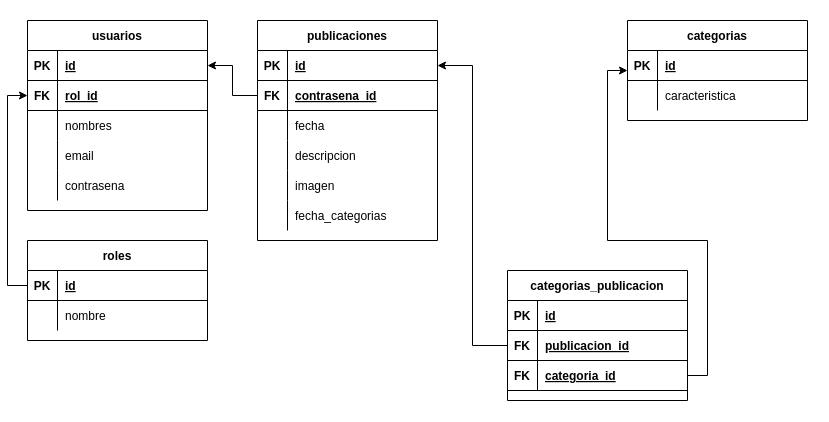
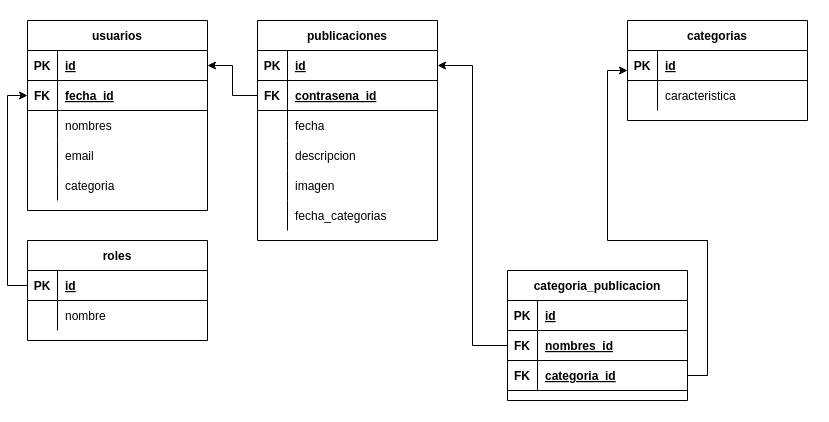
- <mxCell id="8" value="rol_id" style="shape=partialRectangle;connectable=0;fillColor=none;top=0;left=0;bottom=0;right=0;align=left;spacingLeft=6;fontStyle=5;overflow=hidden;" vertex="1" parent="6"><mxGeometry x="30" width="150" height="30" as="geometry"><mxRectangle width="150" height="30" as="alternateBounds" /></mxGeometry></mxCell>
+ <mxCell id="8" value="fecha_id" style="shape=partialRectangle;connectable=0;fillColor=none;top=0;left=0;bottom=0;right=0;align=left;spacingLeft=6;fontStyle=5;overflow=hidden;" vertex="1" parent="6"><mxGeometry x="30" width="150" height="30" as="geometry"><mxRectangle width="150" height="30" as="alternateBounds" /></mxGeometry></mxCell>
- <mxCell id="17" value="contrasena" style="shape=partialRectangle;connectable=0;fillColor=none;top=0;left=0;bottom=0;right=0;align=left;spacingLeft=6;overflow=hidden;" vertex="1" parent="15"><mxGeometry x="30" width="150" height="30" as="geometry"><mxRectangle width="150" height="30" as="alternateBounds" /></mxGeometry></mxCell>
+ <mxCell id="17" value="categoria" style="shape=partialRectangle;connectable=0;fillColor=none;top=0;left=0;bottom=0;right=0;align=left;spacingLeft=6;overflow=hidden;" vertex="1" parent="15"><mxGeometry x="30" width="150" height="30" as="geometry"><mxRectangle width="150" height="30" as="alternateBounds" /></mxGeometry></mxCell>
- <mxCell id="45" value="categorias_publicacion" style="shape=table;startSize=30;container=1;collapsible=1;childLayout=tableLayout;fixedRows=1;rowLines=0;fontStyle=1;align=center;resizeLast=1;" vertex="1" parent="1"><mxGeometry x="500" y="270" width="180" height="130" as="geometry" /></mxCell>
+ <mxCell id="45" value="categoria_publicacion" style="shape=table;startSize=30;container=1;collapsible=1;childLayout=tableLayout;fixedRows=1;rowLines=0;fontStyle=1;align=center;resizeLast=1;" vertex="1" parent="1"><mxGeometry x="500" y="270" width="180" height="130" as="geometry" /></mxCell>
- <mxCell id="51" value="publicacion_id" style="shape=partialRectangle;connectable=0;fillColor=none;top=0;left=0;bottom=0;right=0;align=left;spacingLeft=6;fontStyle=5;overflow=hidden;" vertex="1" parent="49"><mxGeometry x="30" width="150" height="30" as="geometry"><mxRectangle width="150" height="30" as="alternateBounds" /></mxGeometry></mxCell>
+ <mxCell id="51" value="nombres_id" style="shape=partialRectangle;connectable=0;fillColor=none;top=0;left=0;bottom=0;right=0;align=left;spacingLeft=6;fontStyle=5;overflow=hidden;" vertex="1" parent="49"><mxGeometry x="30" width="150" height="30" as="geometry"><mxRectangle width="150" height="30" as="alternateBounds" /></mxGeometry></mxCell>
